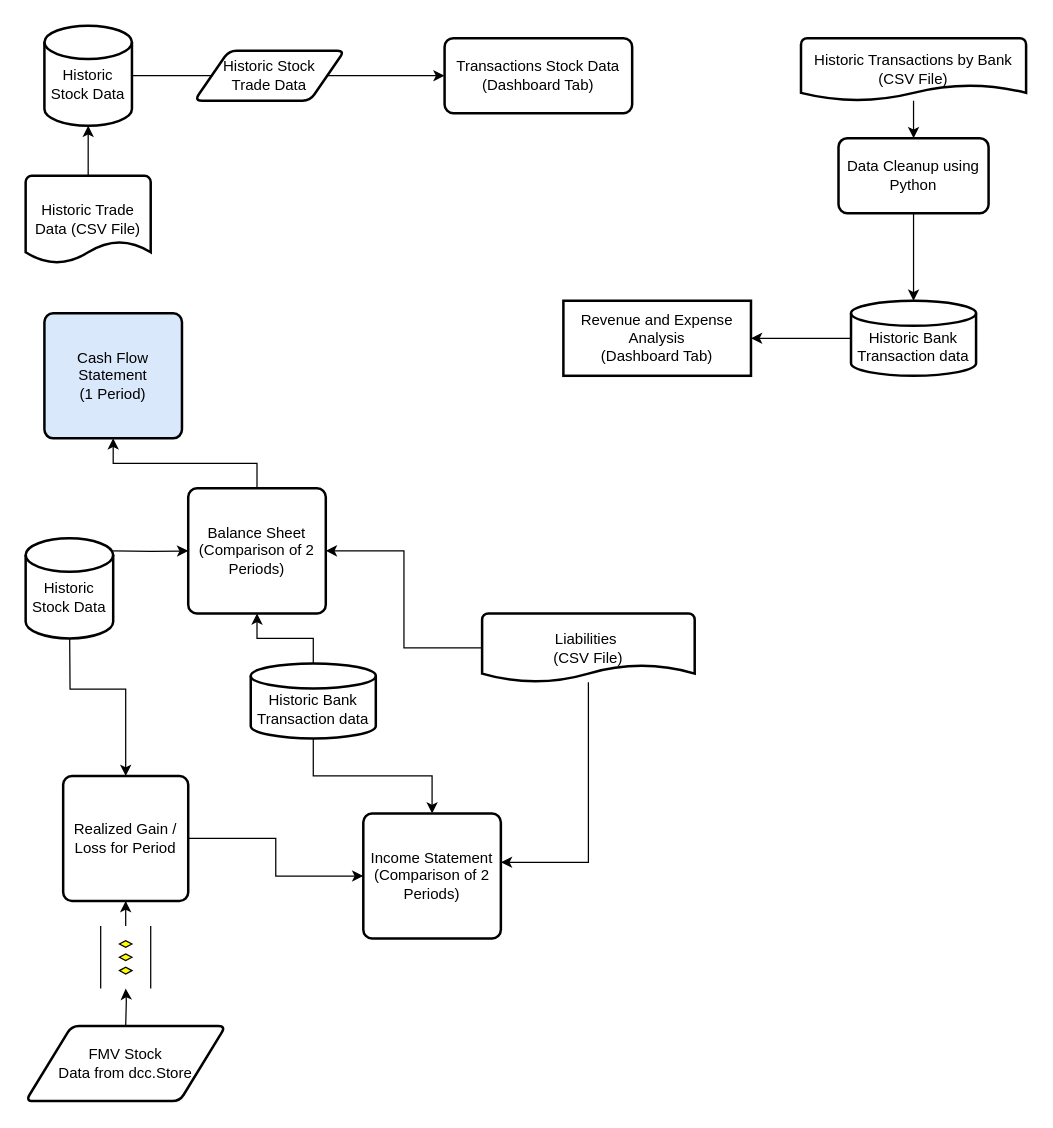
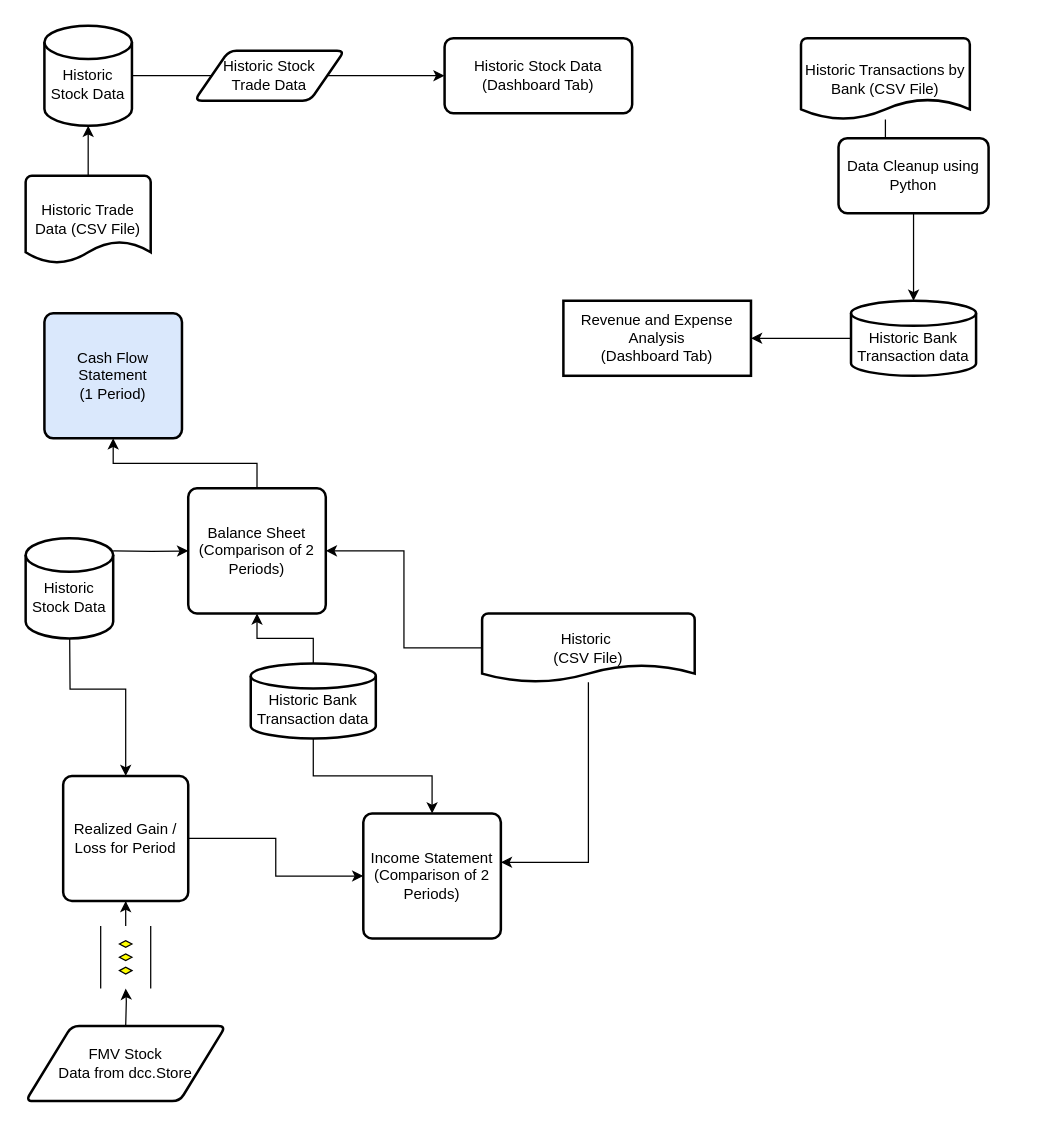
- <mxCell id="11" value="Historic Transactions by Bank (CSV File)" style="strokeWidth=2;html=1;shape=mxgraph.flowchart.document2;whiteSpace=wrap;size=0.25;" vertex="1" parent="1"><mxGeometry x="640" y="30" width="180" height="50" as="geometry" /></mxCell>
+ <mxCell id="11" value="Historic Transactions by Bank (CSV File)" style="strokeWidth=2;html=1;shape=mxgraph.flowchart.document2;whiteSpace=wrap;size=0.25;" vertex="1" parent="1"><mxGeometry x="640" y="30" width="135" height="65" as="geometry" /></mxCell>
- <mxCell id="5" value="Transactions Stock Data&lt;br&gt;(Dashboard Tab)" style="rounded=1;whiteSpace=wrap;html=1;absoluteArcSize=1;arcSize=14;strokeWidth=2;" vertex="1" parent="1"><mxGeometry x="355" y="30" width="150" height="60" as="geometry" /></mxCell>
+ <mxCell id="5" value="Historic Stock Data&lt;br&gt;(Dashboard Tab)" style="rounded=1;whiteSpace=wrap;html=1;absoluteArcSize=1;arcSize=14;strokeWidth=2;" vertex="1" parent="1"><mxGeometry x="355" y="30" width="150" height="60" as="geometry" /></mxCell>
- <mxCell id="23" value="Liabilities&amp;nbsp;&lt;br&gt;(CSV File)" style="strokeWidth=2;html=1;shape=mxgraph.flowchart.document2;whiteSpace=wrap;size=0.25;" vertex="1" parent="1"><mxGeometry x="385" y="490" width="170" height="55" as="geometry" /></mxCell>
+ <mxCell id="23" value="Historic&amp;nbsp;&lt;br&gt;(CSV File)" style="strokeWidth=2;html=1;shape=mxgraph.flowchart.document2;whiteSpace=wrap;size=0.25;" vertex="1" parent="1"><mxGeometry x="385" y="490" width="170" height="55" as="geometry" /></mxCell>
